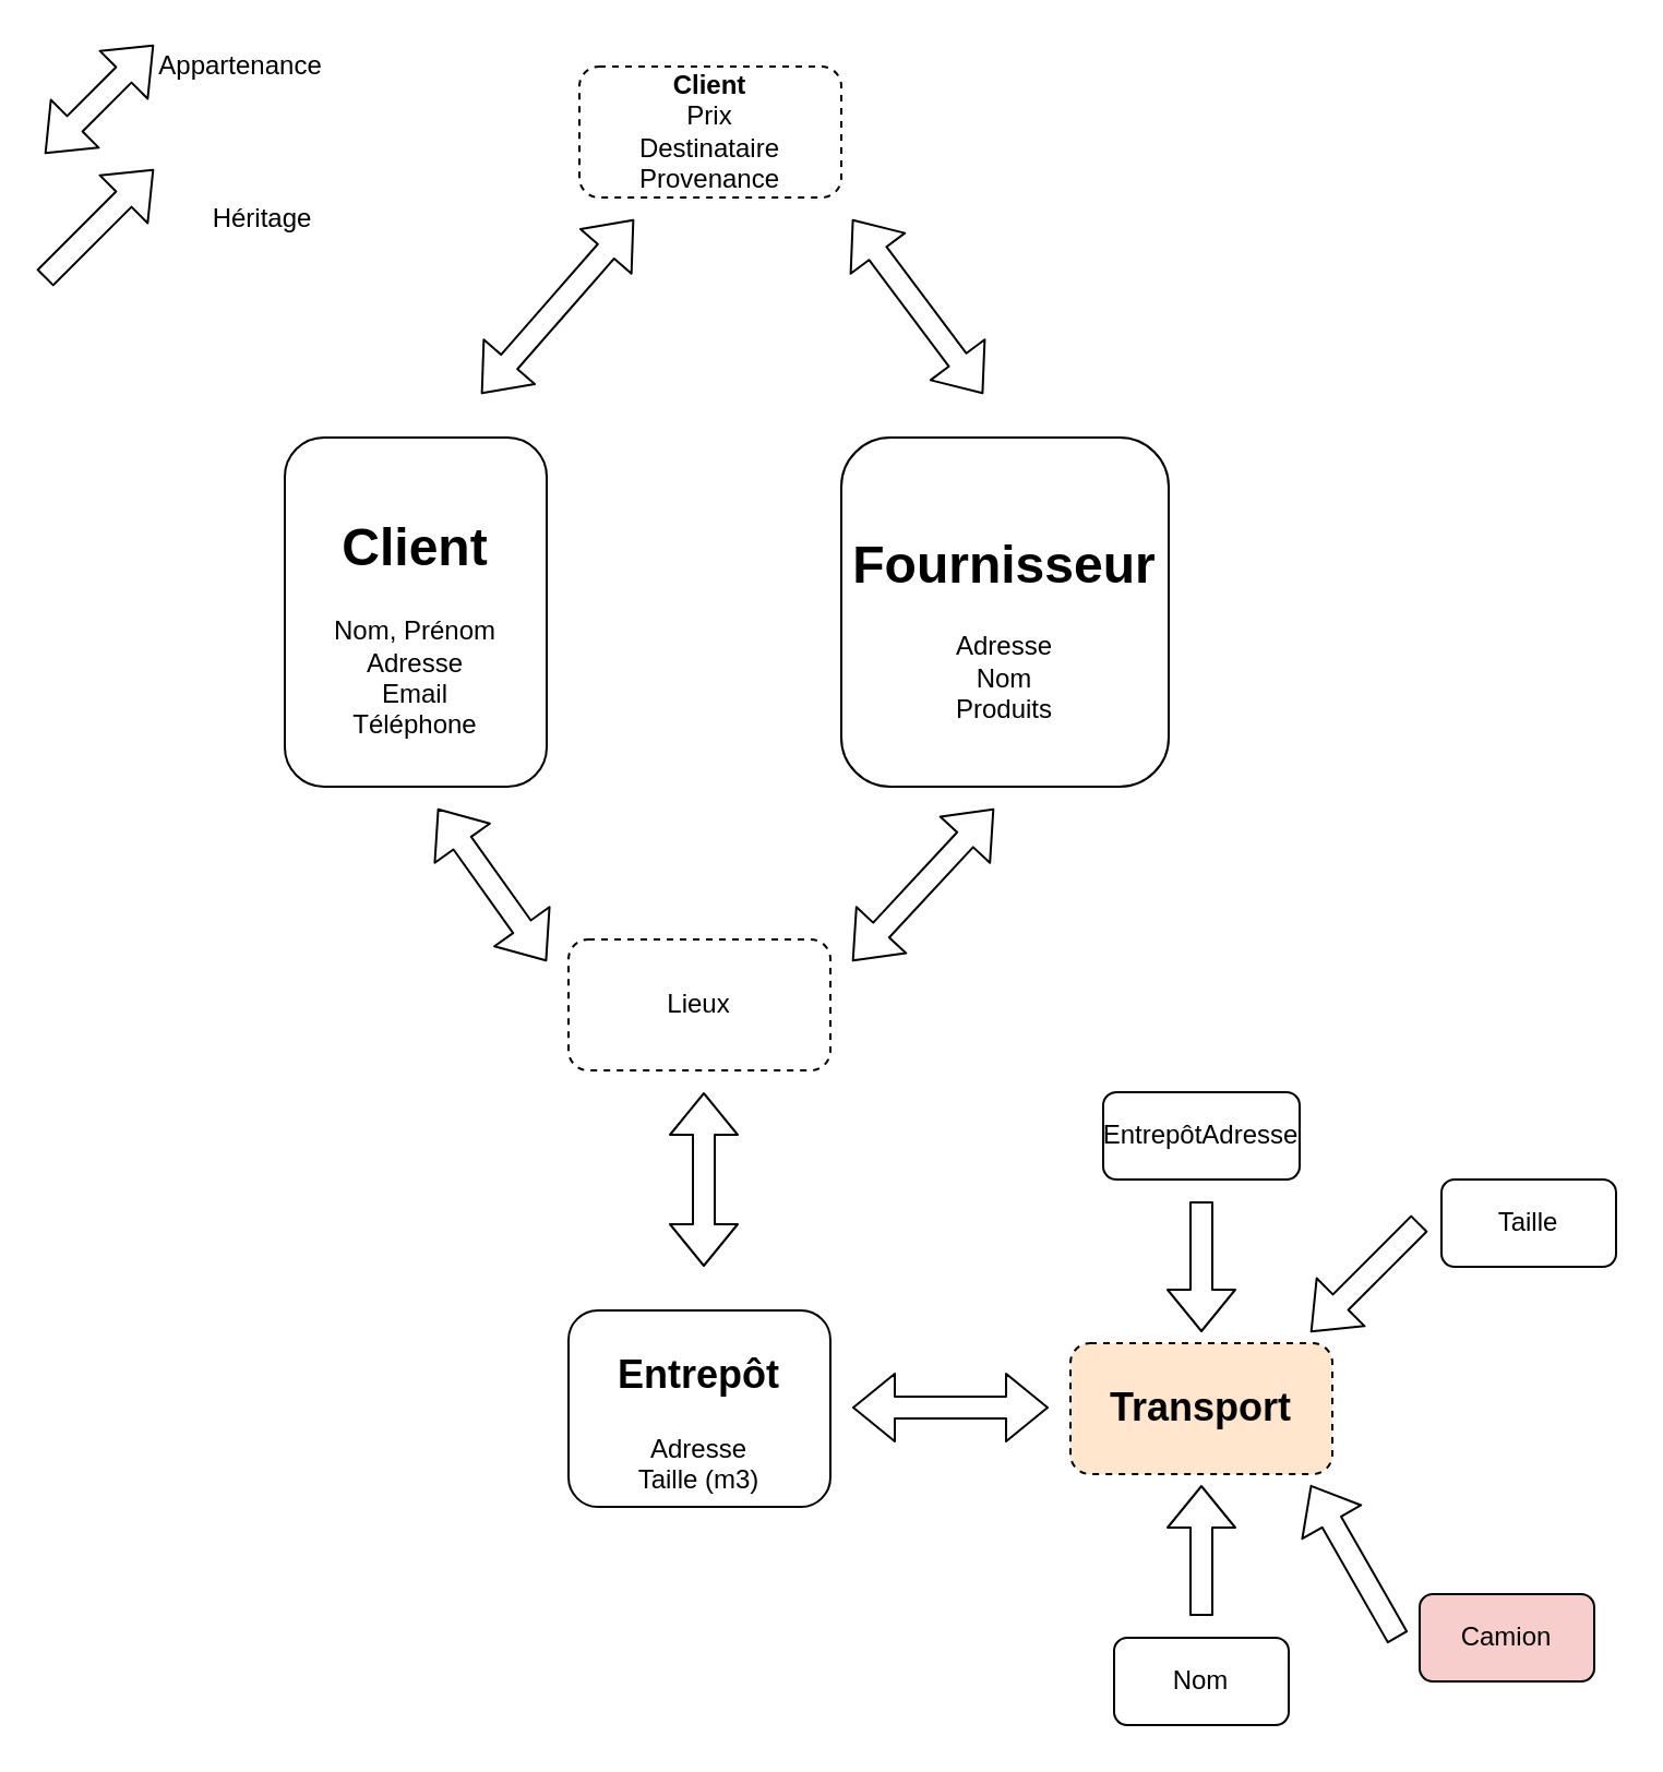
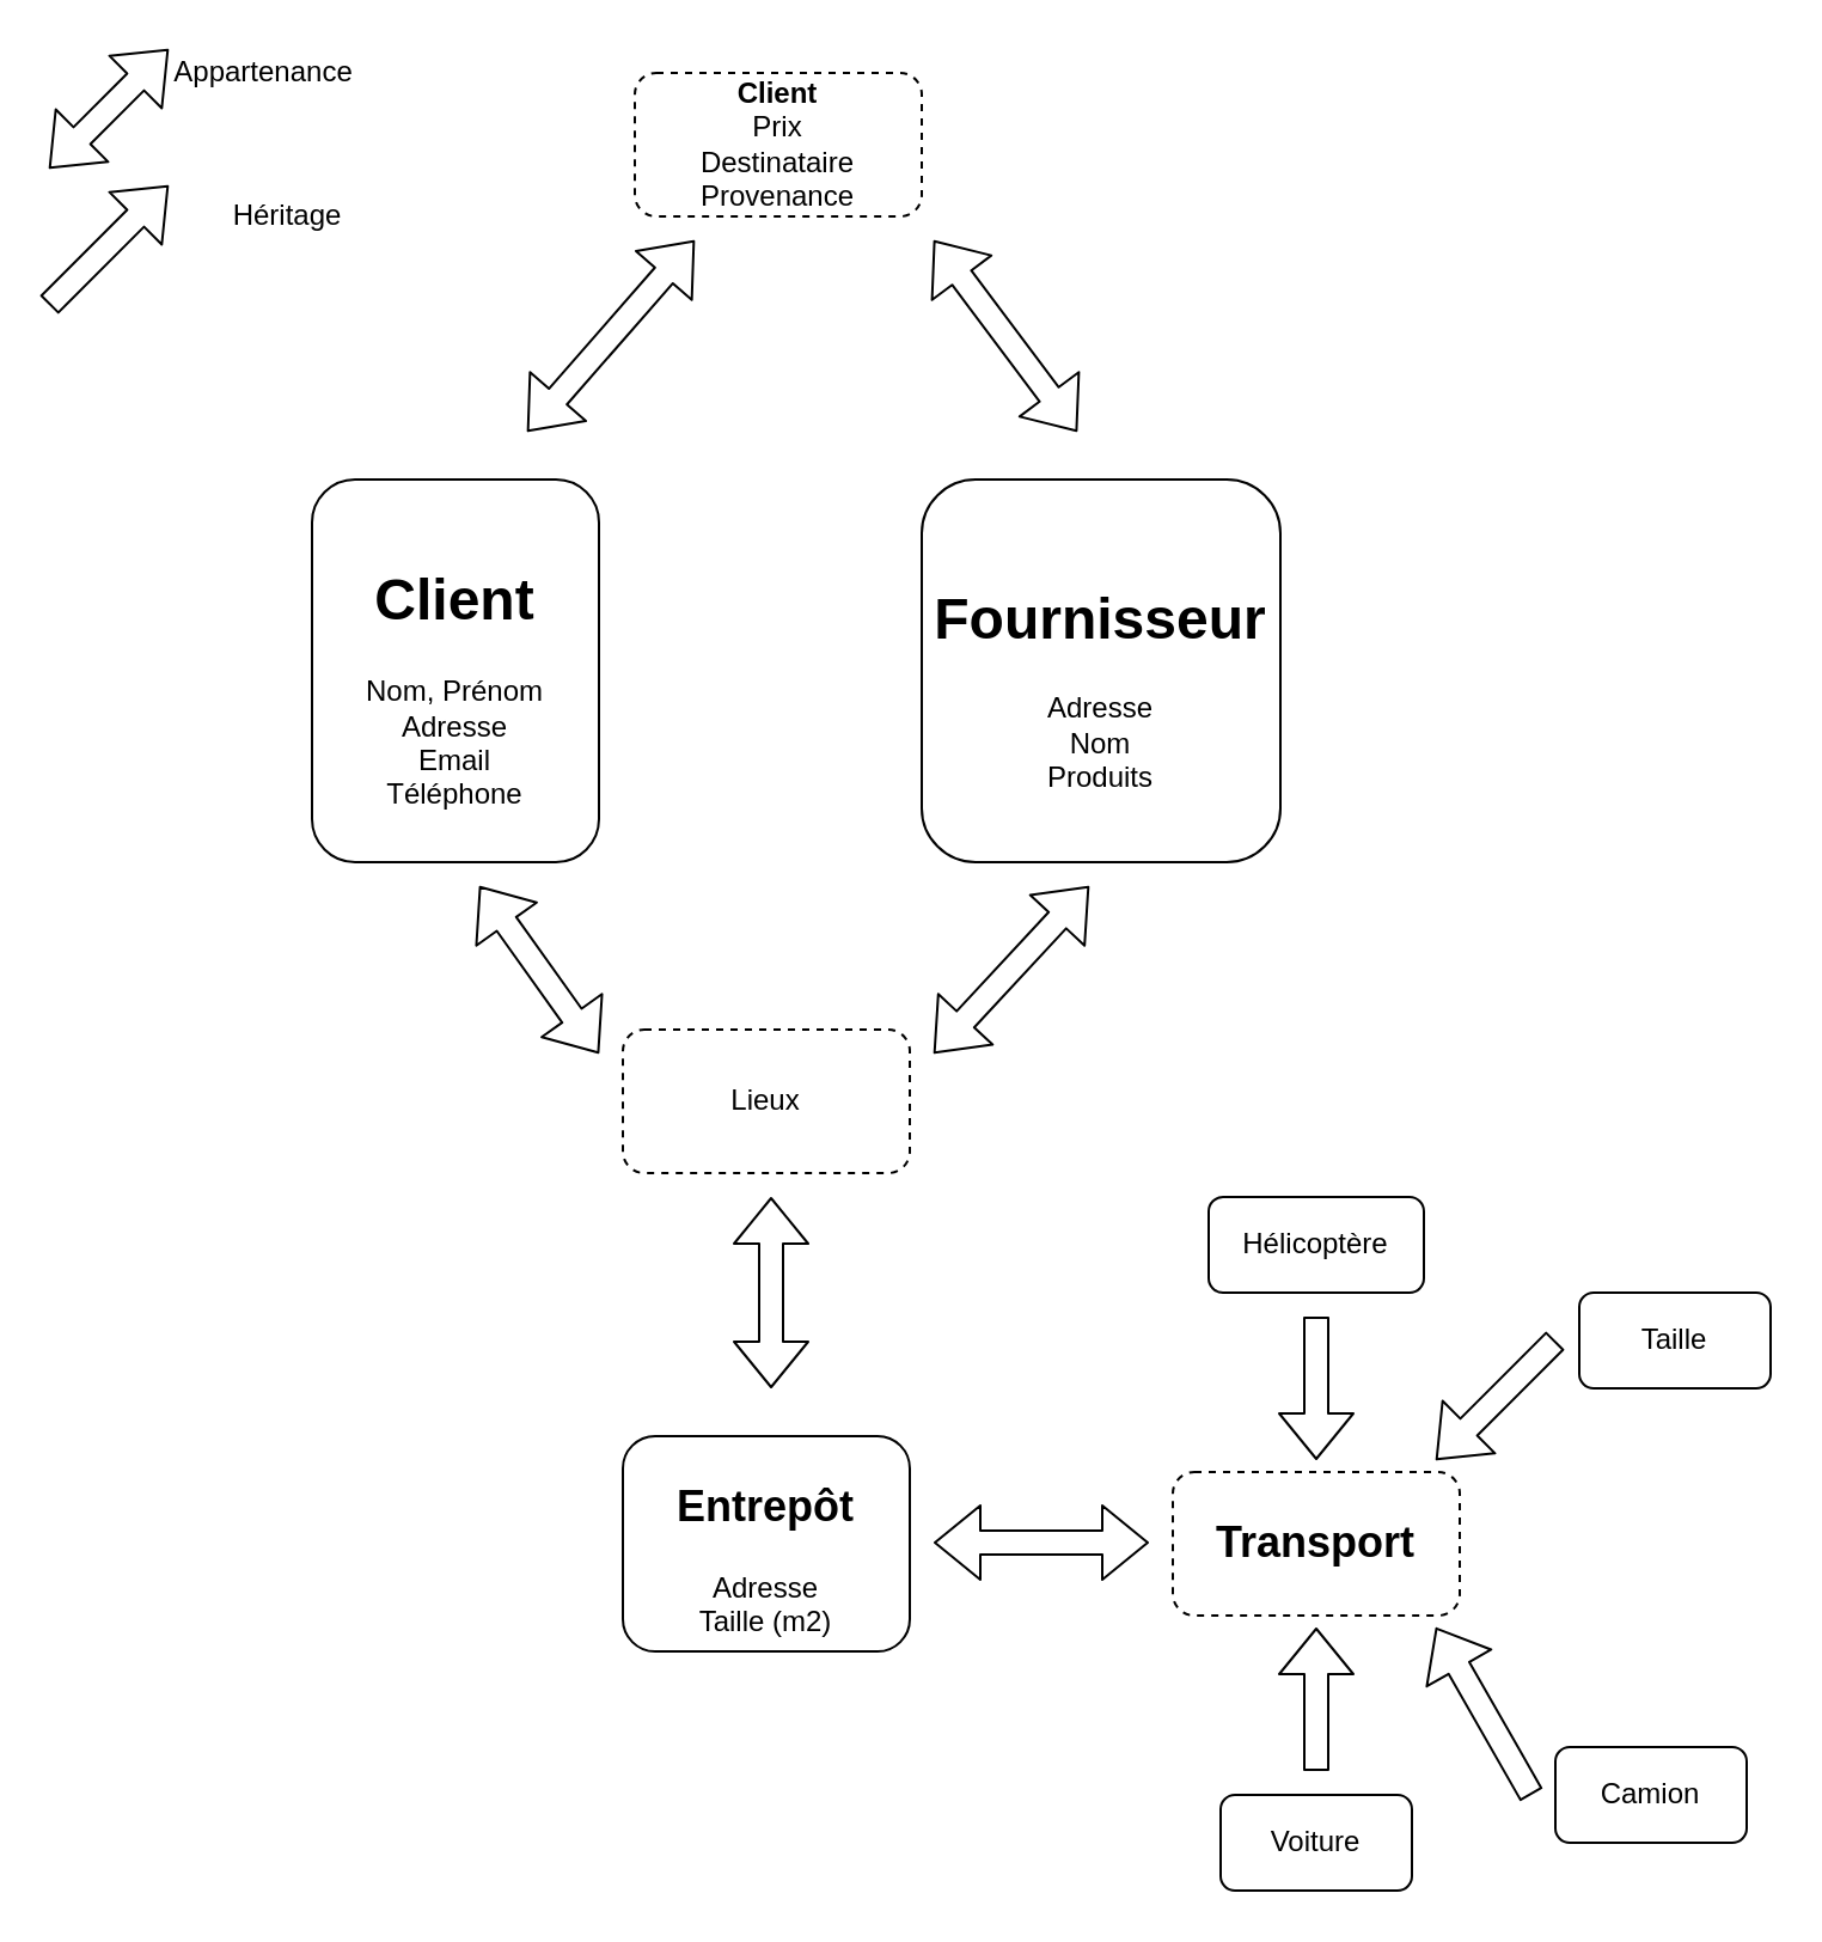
- <mxCell id="25" value="Héritage" style="text;html=1;strokeColor=none;fillColor=none;align=center;verticalAlign=middle;whiteSpace=wrap;rounded=0;" vertex="1" parent="1"><mxGeometry x="100" y="90" width="40" height="20" as="geometry" /></mxCell>
+ <mxCell id="25" value="Héritage" style="text;html=1;strokeColor=none;fillColor=none;align=center;verticalAlign=middle;whiteSpace=wrap;rounded=0;" vertex="1" parent="1"><mxGeometry x="100" y="80" width="40" height="20" as="geometry" /></mxCell>
- <mxCell id="14" value="EntrepôtAdresse" style="rounded=1;whiteSpace=wrap;html=1;" vertex="1" parent="1"><mxGeometry x="505" y="500" width="90" height="40" as="geometry" /></mxCell>
+ <mxCell id="14" value="Hélicoptère" style="rounded=1;whiteSpace=wrap;html=1;" vertex="1" parent="1"><mxGeometry x="505" y="500" width="90" height="40" as="geometry" /></mxCell>
- <mxCell id="11" value="&lt;h2&gt;&lt;b&gt;Entrepôt&lt;/b&gt;&lt;/h2&gt;Adresse&lt;br&gt;Taille (m3)" style="rounded=1;whiteSpace=wrap;html=1;" vertex="1" parent="1"><mxGeometry x="260" y="600" width="120" height="90" as="geometry" /></mxCell>
+ <mxCell id="11" value="&lt;h2&gt;&lt;b&gt;Entrepôt&lt;/b&gt;&lt;/h2&gt;Adresse&lt;br&gt;Taille (m2)" style="rounded=1;whiteSpace=wrap;html=1;" vertex="1" parent="1"><mxGeometry x="260" y="600" width="120" height="90" as="geometry" /></mxCell>
- <mxCell id="13" value="&lt;h2&gt;Transport&lt;/h2&gt;" style="rounded=1;whiteSpace=wrap;html=1;dashed=1;fillColor=#ffe6cc;" vertex="1" parent="1"><mxGeometry x="490" y="615" width="120" height="60" as="geometry" /></mxCell>
+ <mxCell id="13" value="&lt;h2&gt;Transport&lt;/h2&gt;" style="rounded=1;whiteSpace=wrap;html=1;dashed=1;" vertex="1" parent="1"><mxGeometry x="490" y="615" width="120" height="60" as="geometry" /></mxCell>
- <mxCell id="16" value="Camion" style="rounded=1;whiteSpace=wrap;html=1;fillColor=#f8cecc;" vertex="1" parent="1"><mxGeometry x="650" y="730" width="80" height="40" as="geometry" /></mxCell>
+ <mxCell id="16" value="Camion" style="rounded=1;whiteSpace=wrap;html=1;" vertex="1" parent="1"><mxGeometry x="650" y="730" width="80" height="40" as="geometry" /></mxCell>
- <mxCell id="17" value="Nom" style="rounded=1;whiteSpace=wrap;html=1;" vertex="1" parent="1"><mxGeometry x="510" y="750" width="80" height="40" as="geometry" /></mxCell>
+ <mxCell id="17" value="Voiture" style="rounded=1;whiteSpace=wrap;html=1;" vertex="1" parent="1"><mxGeometry x="510" y="750" width="80" height="40" as="geometry" /></mxCell>
